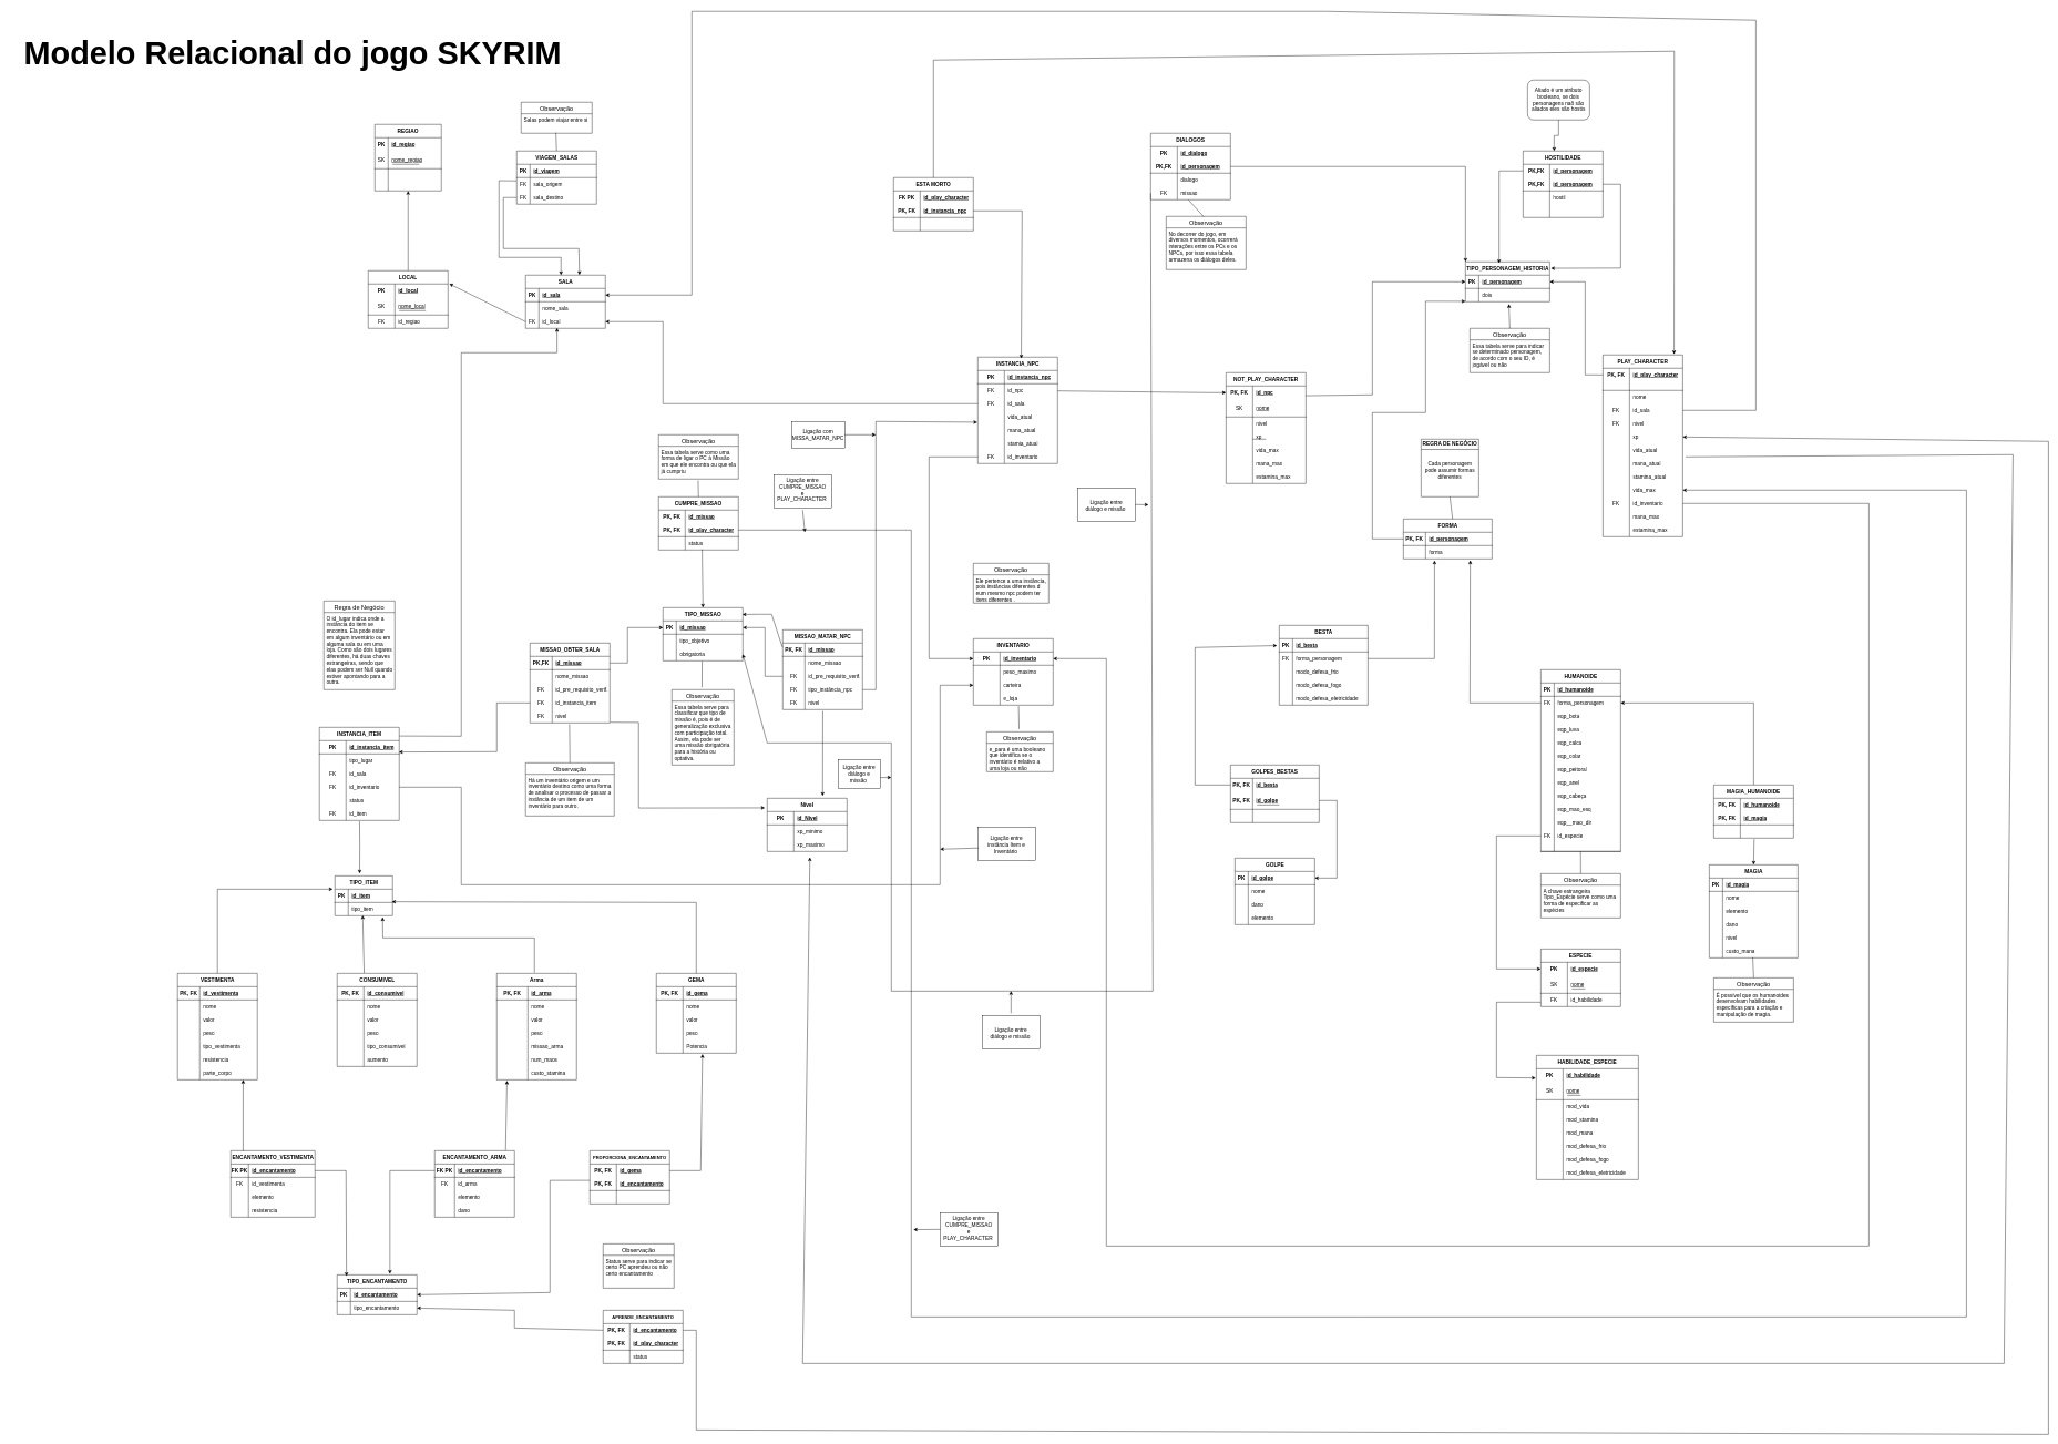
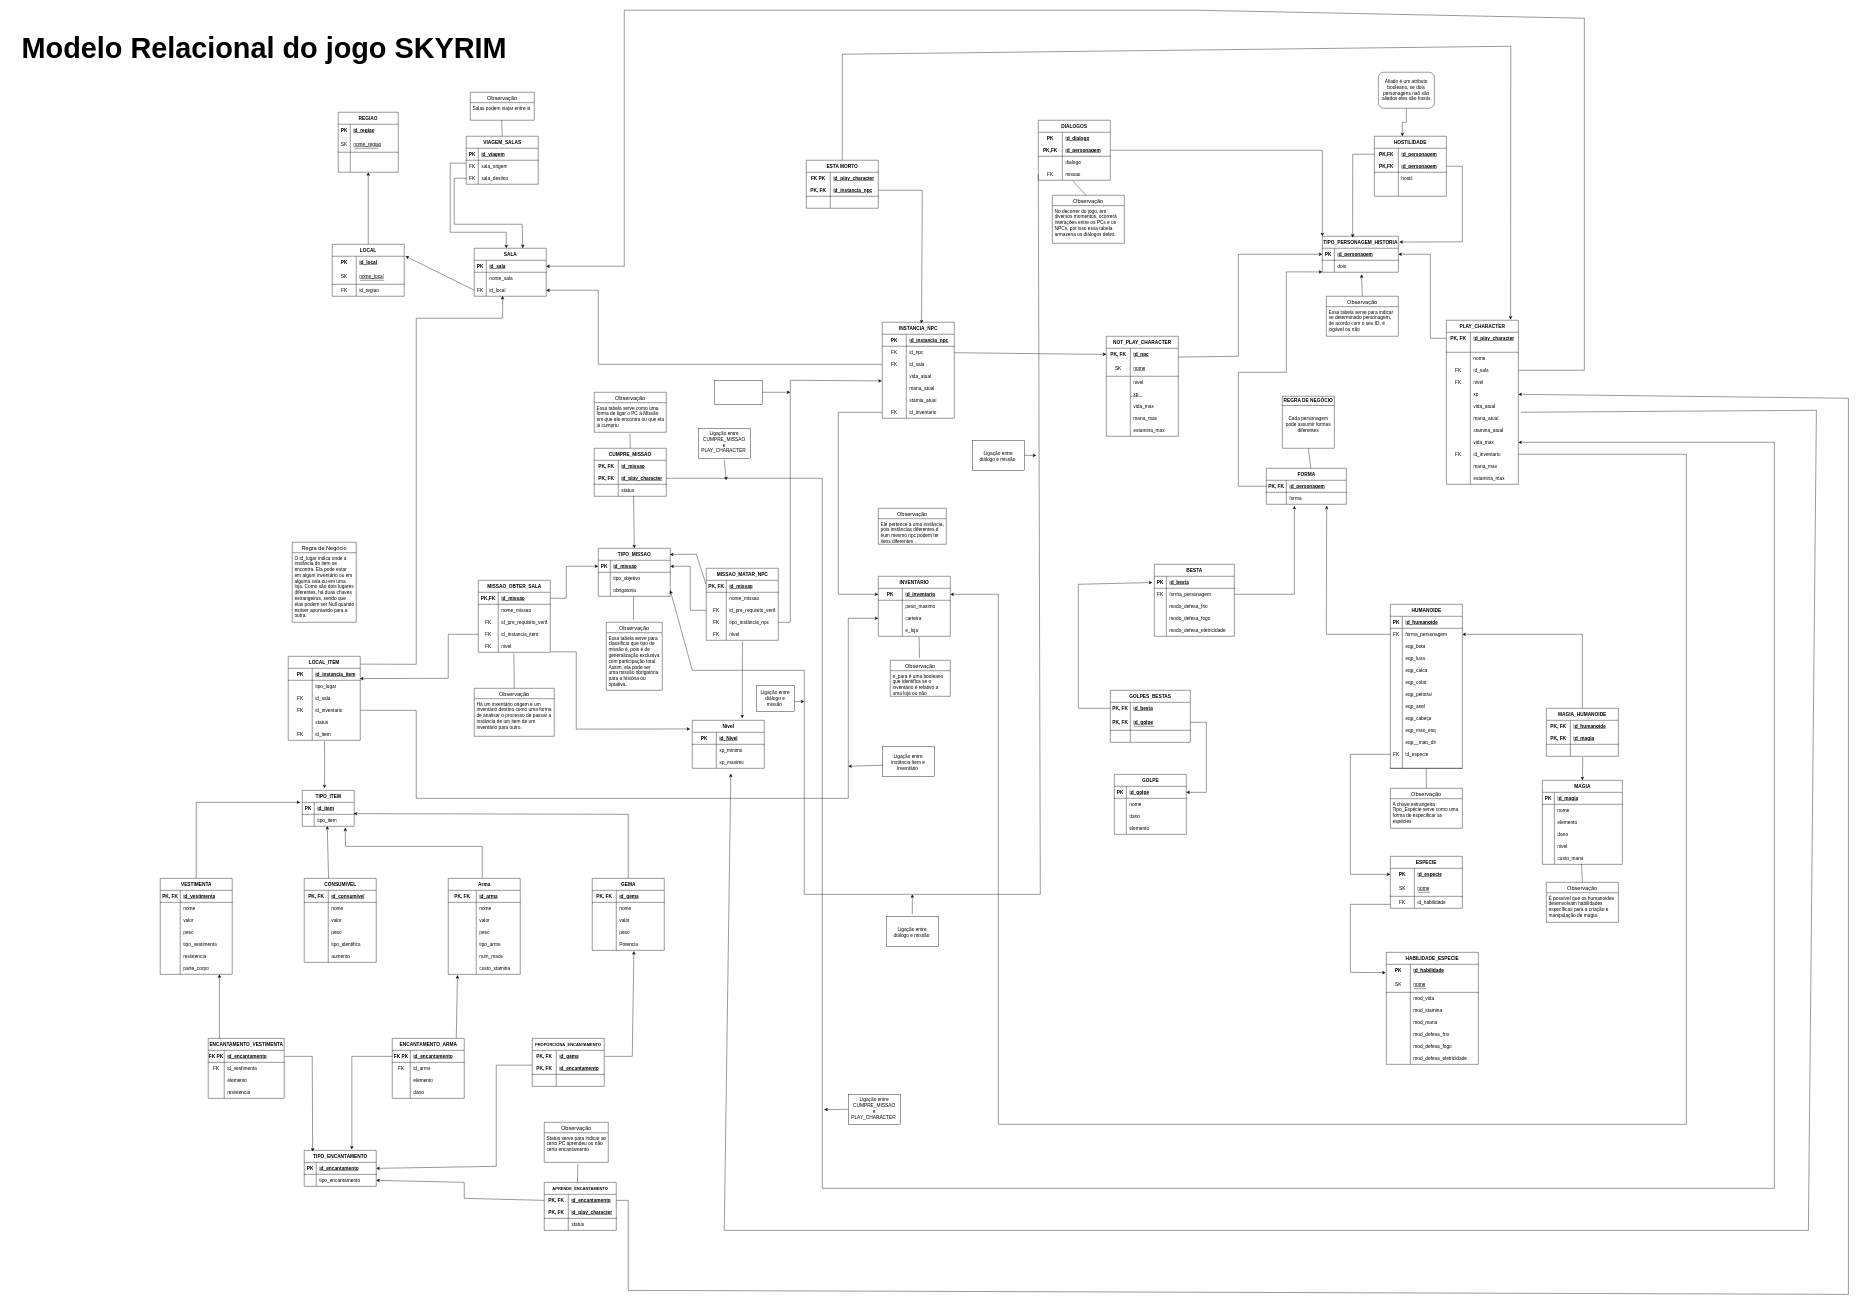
- <mxCell id="439" value="Ligação com MISSA_MATAR_NPC" style="text;html=1;strokeColor=none;fillColor=none;align=center;verticalAlign=middle;whiteSpace=wrap;rounded=0;" vertex="1" parent="1"><mxGeometry x="1795" y="960" width="100" height="40" as="geometry" /></mxCell>
- <mxCell id="463" value="INSTANCIA_ITEM" style="shape=table;startSize=30;container=1;collapsible=1;childLayout=tableLayout;fixedRows=1;rowLines=0;fontStyle=1;align=center;resizeLast=1;html=1;whiteSpace=wrap;" vertex="1" parent="1"><mxGeometry x="720" y="1640" width="180" height="210" as="geometry" /></mxCell>
+ <mxCell id="463" value="LOCAL_ITEM" style="shape=table;startSize=30;container=1;collapsible=1;childLayout=tableLayout;fixedRows=1;rowLines=0;fontStyle=1;align=center;resizeLast=1;html=1;whiteSpace=wrap;" vertex="1" parent="1"><mxGeometry x="720" y="1640" width="180" height="210" as="geometry" /></mxCell>
- <mxCell id="556" value="tipo_consumivel" style="shape=partialRectangle;connectable=0;fillColor=none;top=0;left=0;bottom=0;right=0;align=left;spacingLeft=6;overflow=hidden;whiteSpace=wrap;html=1;" vertex="1" parent="554"><mxGeometry x="60" width="120" height="30" as="geometry"><mxRectangle width="120" height="30" as="alternateBounds" /></mxGeometry></mxCell>
+ <mxCell id="556" value="tipo_identifica" style="shape=partialRectangle;connectable=0;fillColor=none;top=0;left=0;bottom=0;right=0;align=left;spacingLeft=6;overflow=hidden;whiteSpace=wrap;html=1;" vertex="1" parent="554"><mxGeometry x="60" width="120" height="30" as="geometry"><mxRectangle width="120" height="30" as="alternateBounds" /></mxGeometry></mxCell>
- <mxCell id="512" value="missao_arma" style="shape=partialRectangle;connectable=0;fillColor=none;top=0;left=0;bottom=0;right=0;align=left;spacingLeft=6;overflow=hidden;whiteSpace=wrap;html=1;" vertex="1" parent="510"><mxGeometry x="70" width="110" height="30" as="geometry"><mxRectangle width="110" height="30" as="alternateBounds" /></mxGeometry></mxCell>
+ <mxCell id="512" value="tipo_arma" style="shape=partialRectangle;connectable=0;fillColor=none;top=0;left=0;bottom=0;right=0;align=left;spacingLeft=6;overflow=hidden;whiteSpace=wrap;html=1;" vertex="1" parent="510"><mxGeometry x="70" width="110" height="30" as="geometry"><mxRectangle width="110" height="30" as="alternateBounds" /></mxGeometry></mxCell>
+ <mxCell id="641" value="" style="endArrow=none;html=1;rounded=0;entryX=0.525;entryY=1.054;entryDx=0;entryDy=0;entryPerimeter=0;exitX=0.461;exitY=0;exitDx=0;exitDy=0;exitPerimeter=0;" edge="1" parent="1" source="629" target="640"><mxGeometry width="50" height="50" relative="1" as="geometry"><mxPoint x="1160" y="2835" as="sourcePoint" /><mxPoint x="1210" y="2785" as="targetPoint" /></mxGeometry></mxCell>
